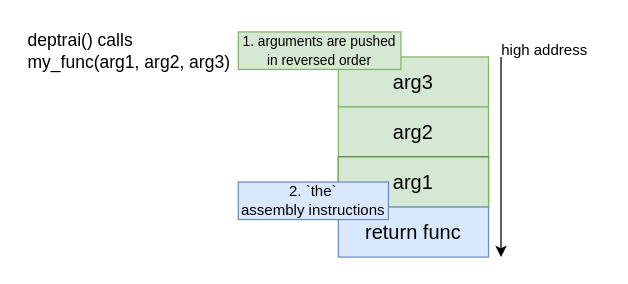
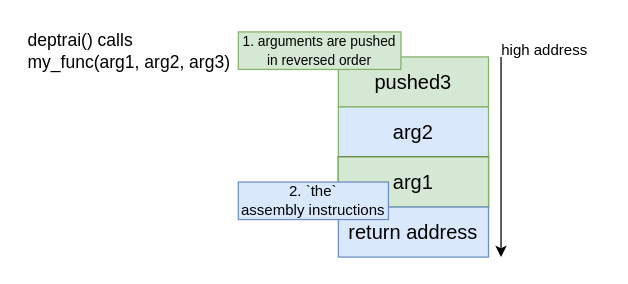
- <mxCell id="3" value="&lt;font style=&quot;font-size: 16px;&quot;&gt;arg3&lt;/font&gt;" style="rounded=0;whiteSpace=wrap;html=1;fillColor=#d5e8d4;strokeColor=#82b366;" parent="1" vertex="1"><mxGeometry x="270" y="45" width="120" height="40" as="geometry" /></mxCell>
+ <mxCell id="3" value="&lt;font style=&quot;font-size: 16px;&quot;&gt;pushed3&lt;/font&gt;" style="rounded=0;whiteSpace=wrap;html=1;fillColor=#d5e8d4;strokeColor=#82b366;" parent="1" vertex="1"><mxGeometry x="270" y="45" width="120" height="40" as="geometry" /></mxCell>
- <mxCell id="4" value="&lt;font style=&quot;font-size: 16px;&quot;&gt;arg2&lt;/font&gt;" style="rounded=0;whiteSpace=wrap;html=1;fillColor=#d5e8d4;strokeColor=#82b366;" parent="1" vertex="1"><mxGeometry x="270" y="85" width="120" height="40" as="geometry" /></mxCell>
+ <mxCell id="4" value="&lt;font style=&quot;font-size: 16px;&quot;&gt;arg2&lt;/font&gt;" style="rounded=0;whiteSpace=wrap;html=1;fillColor=#dae8fc;strokeColor=#82b366;" parent="1" vertex="1"><mxGeometry x="270" y="85" width="120" height="40" as="geometry" /></mxCell>
- <mxCell id="7" value="&lt;font style=&quot;font-size: 16px;&quot;&gt;return func&lt;/font&gt;" style="rounded=0;whiteSpace=wrap;html=1;fillColor=#dae8fc;strokeColor=#6c8ebf;" parent="1" vertex="1"><mxGeometry x="270" y="165" width="120" height="40" as="geometry" /></mxCell>
+ <mxCell id="7" value="&lt;font style=&quot;font-size: 16px;&quot;&gt;return address&lt;/font&gt;" style="rounded=0;whiteSpace=wrap;html=1;fillColor=#dae8fc;strokeColor=#6c8ebf;" parent="1" vertex="1"><mxGeometry x="270" y="165" width="120" height="40" as="geometry" /></mxCell>
